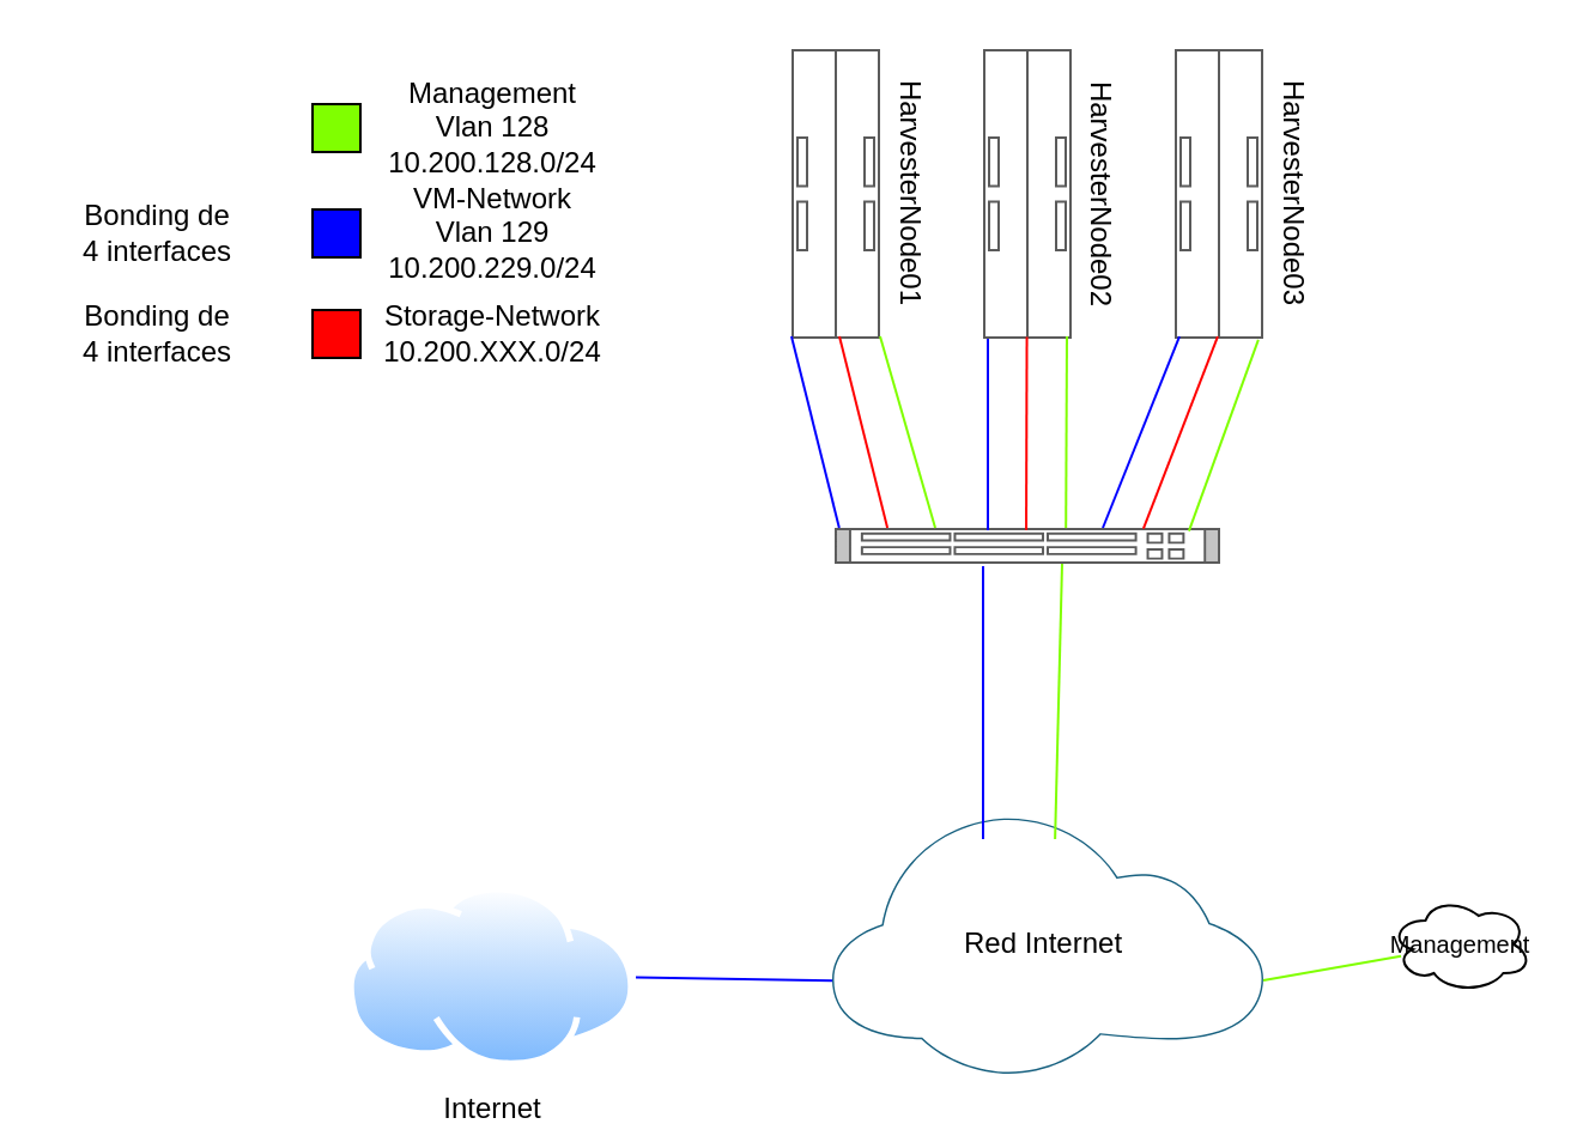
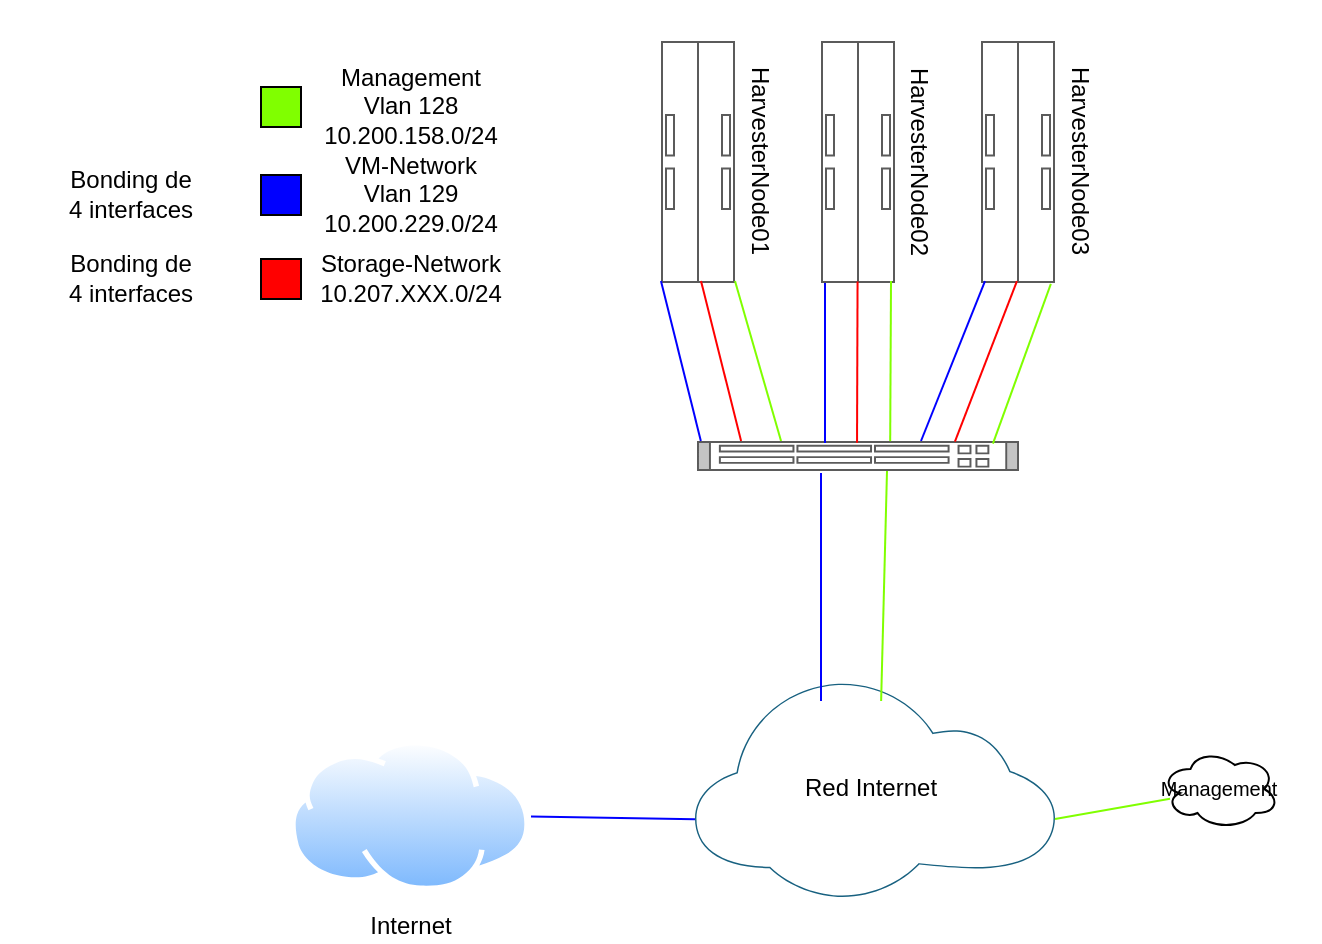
- <mxCell id="20" value="Management&lt;br&gt;Vlan 128&lt;br&gt;10.200.128.0/24" style="text;html=1;align=center;verticalAlign=middle;resizable=0;points=[];autosize=1;strokeColor=none;fillColor=none;" parent="1" vertex="1"><mxGeometry x="150" y="23" width="110" height="60" as="geometry" /></mxCell>
+ <mxCell id="20" value="Management&lt;br&gt;Vlan 128&lt;br&gt;10.200.158.0/24" style="text;html=1;align=center;verticalAlign=middle;resizable=0;points=[];autosize=1;strokeColor=none;fillColor=none;" parent="1" vertex="1"><mxGeometry x="150" y="23" width="110" height="60" as="geometry" /></mxCell>
- <mxCell id="24" value="Storage-Network&lt;br&gt;10.200.XXX.0/24" style="text;html=1;align=center;verticalAlign=middle;resizable=0;points=[];autosize=1;strokeColor=none;fillColor=none;" parent="1" vertex="1"><mxGeometry x="150" y="119" width="110" height="40" as="geometry" /></mxCell>
+ <mxCell id="24" value="Storage-Network&lt;br&gt;10.207.XXX.0/24" style="text;html=1;align=center;verticalAlign=middle;resizable=0;points=[];autosize=1;strokeColor=none;fillColor=none;" parent="1" vertex="1"><mxGeometry x="150" y="119" width="110" height="40" as="geometry" /></mxCell>
